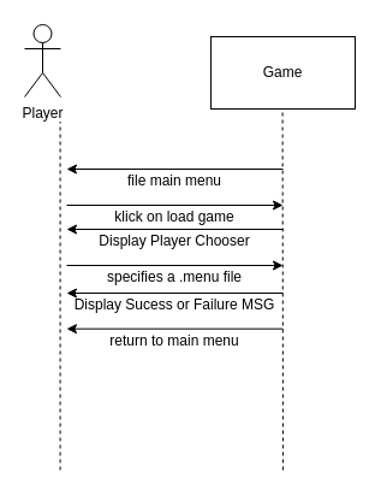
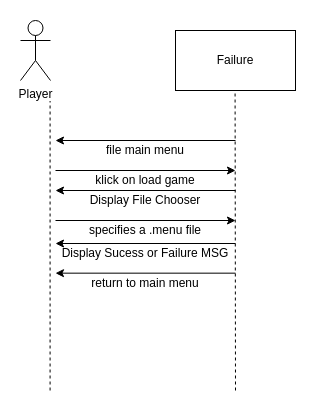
- <mxCell id="2" value="Game" style="rounded=0;whiteSpace=wrap;html=1;" parent="1" vertex="1"><mxGeometry x="175" y="30" width="120" height="60" as="geometry" /></mxCell>
+ <mxCell id="2" value="Failure" style="rounded=0;whiteSpace=wrap;html=1;" parent="1" vertex="1"><mxGeometry x="175" y="30" width="120" height="60" as="geometry" /></mxCell>
- <mxCell id="10" value="Display Player Chooser" style="text;html=1;strokeColor=none;fillColor=none;align=center;verticalAlign=middle;whiteSpace=wrap;rounded=0;" parent="1" vertex="1"><mxGeometry x="55" y="190" width="180" height="20" as="geometry" /></mxCell>
+ <mxCell id="10" value="Display File Chooser" style="text;html=1;strokeColor=none;fillColor=none;align=center;verticalAlign=middle;whiteSpace=wrap;rounded=0;" parent="1" vertex="1"><mxGeometry x="55" y="190" width="180" height="20" as="geometry" /></mxCell>
